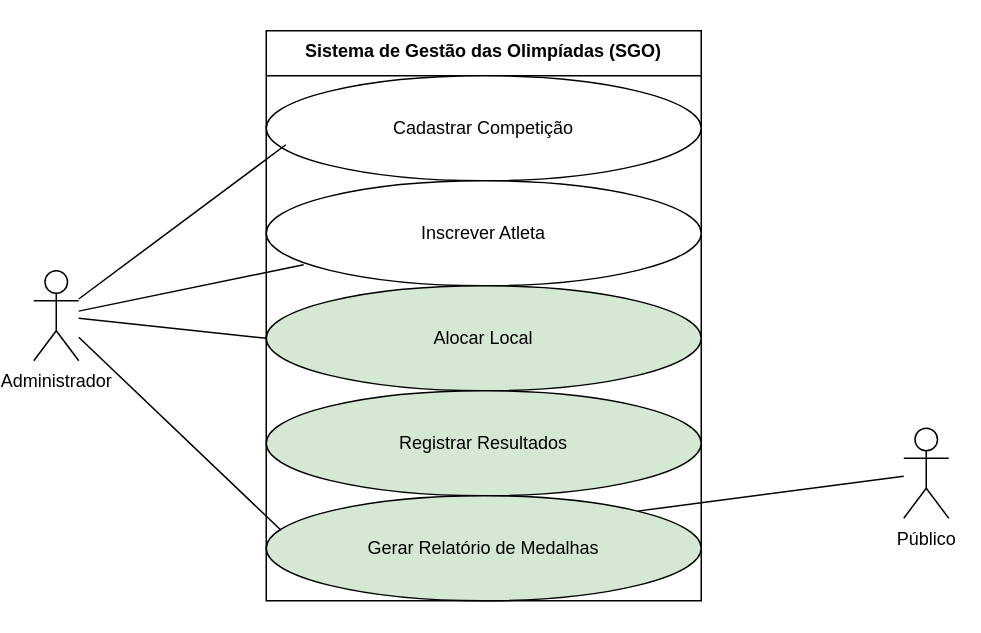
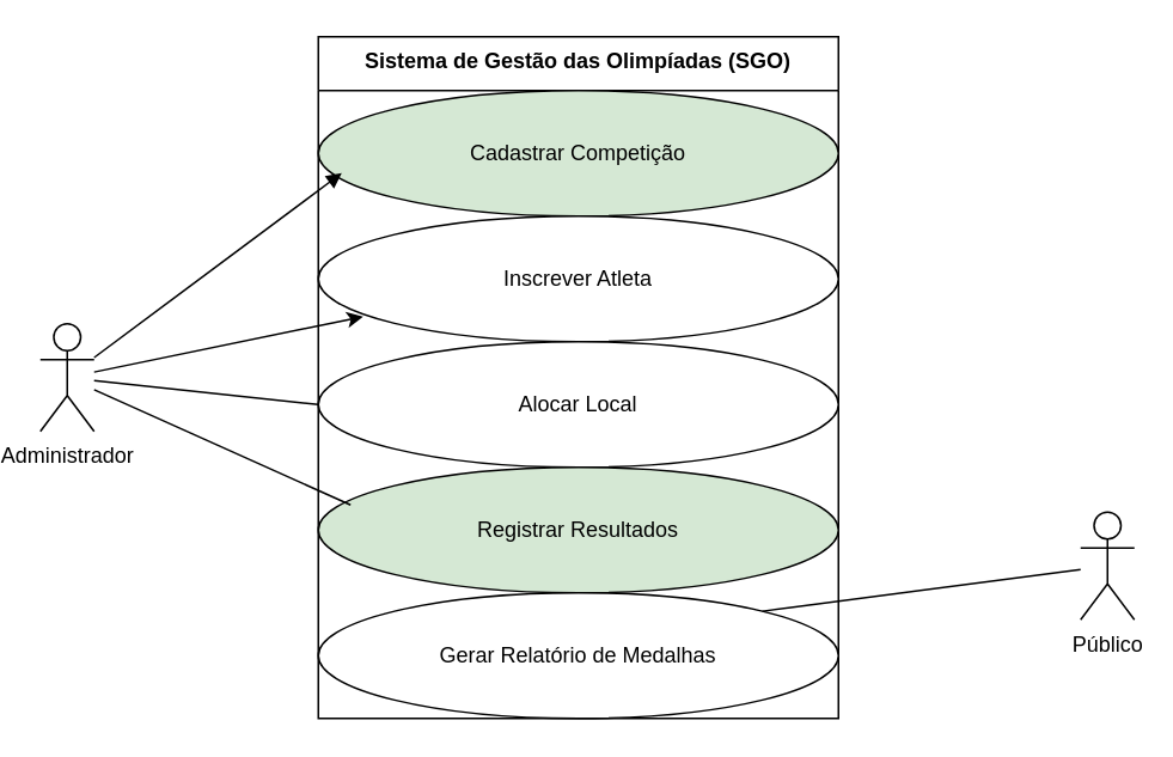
- <mxCell id="5" value="Cadastrar Competição" style="ellipse;whiteSpace=wrap;html=1;align=center;" vertex="1" parent="4"><mxGeometry y="30" width="290" height="70" as="geometry" /></mxCell>
+ <mxCell id="5" value="Cadastrar Competição" style="ellipse;whiteSpace=wrap;html=1;align=center;fillColor=#d5e8d4;" vertex="1" parent="4"><mxGeometry y="30" width="290" height="70" as="geometry" /></mxCell>
- <mxCell id="10" value="" style="endArrow=none;html=1;rounded=0;entryX=0.045;entryY=0.657;entryDx=0;entryDy=0;entryPerimeter=0;" edge="1" parent="1" source="2" target="5"><mxGeometry width="50" height="50" relative="1" as="geometry"><mxPoint x="105" y="330" as="sourcePoint" /><mxPoint x="195" y="95" as="targetPoint" /></mxGeometry></mxCell>
+ <mxCell id="10" value="" style="endArrow=block;html=1;rounded=0;entryX=0.045;entryY=0.657;entryDx=0;entryDy=0;entryPerimeter=0;" edge="1" parent="1" source="2" target="5"><mxGeometry width="50" height="50" relative="1" as="geometry"><mxPoint x="105" y="330" as="sourcePoint" /><mxPoint x="195" y="95" as="targetPoint" /></mxGeometry></mxCell>
- <mxCell id="11" value="" style="endArrow=none;html=1;rounded=0;entryX=0.086;entryY=0.8;entryDx=0;entryDy=0;entryPerimeter=0;" edge="1" parent="1" source="2" target="6"><mxGeometry width="50" height="50" relative="1" as="geometry"><mxPoint x="105" y="330" as="sourcePoint" /><mxPoint x="195" y="185" as="targetPoint" /></mxGeometry></mxCell>
+ <mxCell id="11" value="" style="endArrow=classic;html=1;rounded=0;entryX=0.086;entryY=0.8;entryDx=0;entryDy=0;entryPerimeter=0;" edge="1" parent="1" source="2" target="6"><mxGeometry width="50" height="50" relative="1" as="geometry"><mxPoint x="105" y="330" as="sourcePoint" /><mxPoint x="195" y="185" as="targetPoint" /></mxGeometry></mxCell>
- <mxCell id="7" value="Alocar Local" style="ellipse;whiteSpace=wrap;html=1;align=center;fillColor=#d5e8d4;" vertex="1" parent="4"><mxGeometry y="170" width="290" height="70" as="geometry" /></mxCell>
+ <mxCell id="7" value="Alocar Local" style="ellipse;whiteSpace=wrap;html=1;align=center;" vertex="1" parent="4"><mxGeometry y="170" width="290" height="70" as="geometry" /></mxCell>
+ <mxCell id="13" value="" style="endArrow=none;html=1;rounded=0;entryX=0.062;entryY=0.3;entryDx=0;entryDy=0;entryPerimeter=0;" edge="1" parent="1" source="2" target="8"><mxGeometry width="50" height="50" relative="1" as="geometry"><mxPoint x="105" y="330" as="sourcePoint" /><mxPoint x="195" y="365" as="targetPoint" /></mxGeometry></mxCell>
- <mxCell id="14" value="" style="endArrow=none;html=1;rounded=0;entryX=0.034;entryY=0.329;entryDx=0;entryDy=0;entryPerimeter=0;" edge="1" parent="1" source="2" target="9"><mxGeometry width="50" height="50" relative="1" as="geometry"><mxPoint x="105" y="330" as="sourcePoint" /><mxPoint x="195" y="495" as="targetPoint" /></mxGeometry></mxCell>
- <mxCell id="9" value="Gerar Relatório de Medalhas" style="ellipse;whiteSpace=wrap;html=1;align=center;fillColor=#d5e8d4;" vertex="1" parent="4"><mxGeometry y="310" width="290" height="70" as="geometry" /></mxCell>
+ <mxCell id="9" value="Gerar Relatório de Medalhas" style="ellipse;whiteSpace=wrap;html=1;align=center;" vertex="1" parent="4"><mxGeometry y="310" width="290" height="70" as="geometry" /></mxCell>
